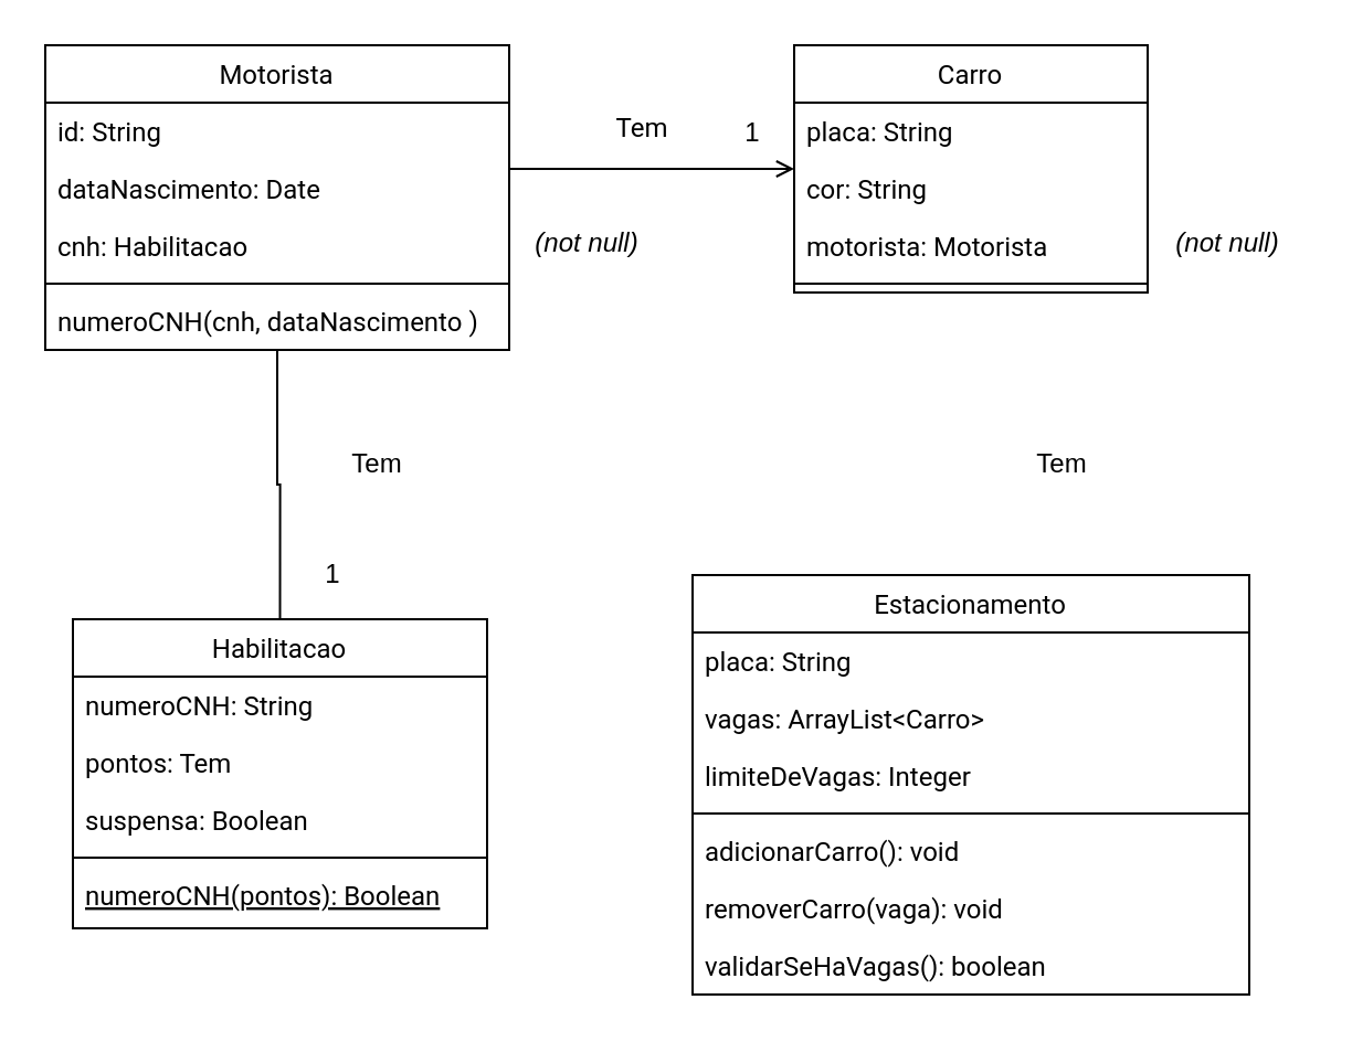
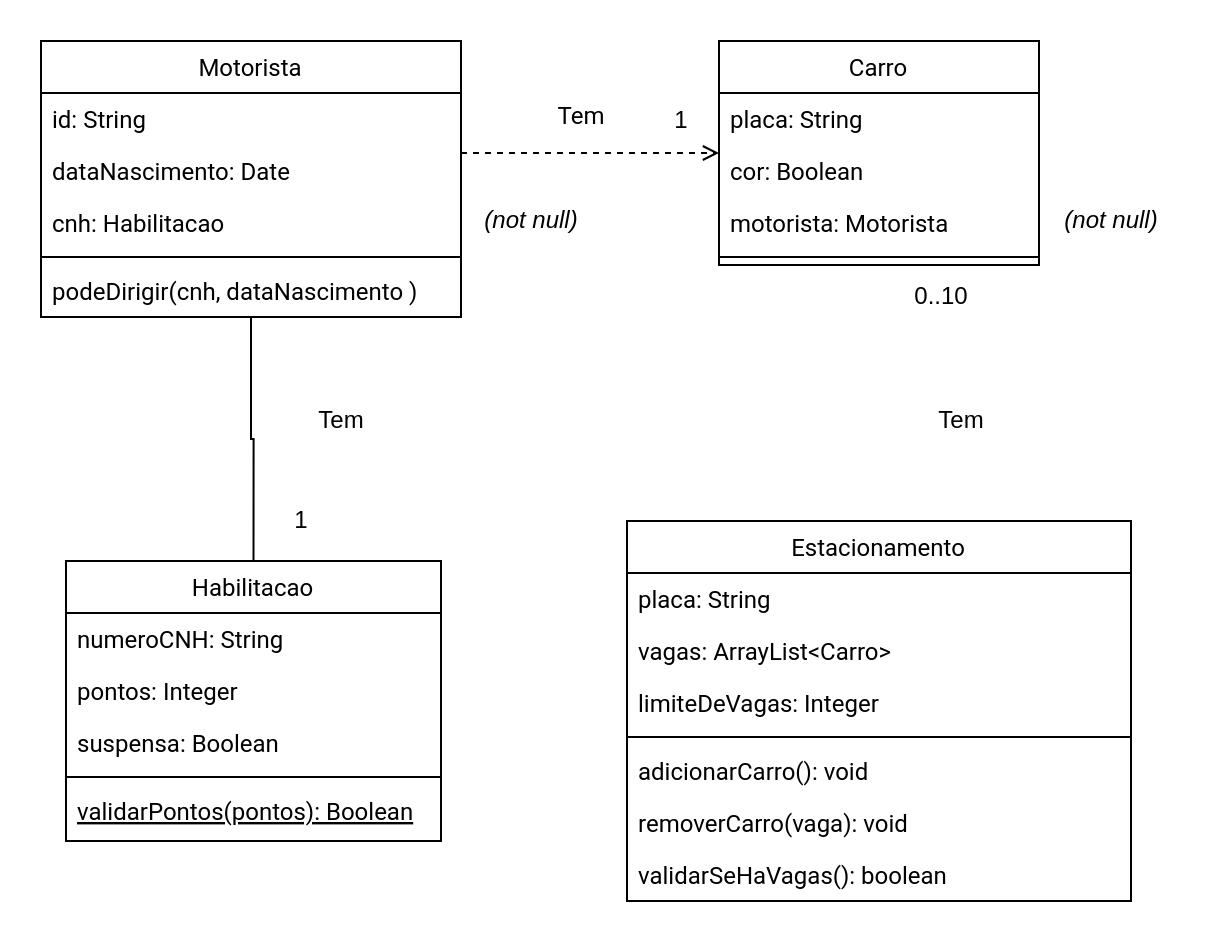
- <mxCell id="9" value="" style="endArrow=open;shadow=0;strokeWidth=1;strokeColor=#000000;rounded=0;endFill=1;edgeStyle=elbowEdgeStyle;elbow=vertical;fontFamily=Roboto;FType=g;" parent="1" source="3" target="12" edge="1"><mxGeometry x="0.5" y="41" relative="1" as="geometry"><mxPoint x="230" y="92" as="sourcePoint" /><mxPoint x="390" y="92" as="targetPoint" /><mxPoint x="-40" y="32" as="offset" /></mxGeometry></mxCell>
+ <mxCell id="9" value="" style="endArrow=open;shadow=0;strokeWidth=1;strokeColor=#000000;rounded=0;endFill=1;edgeStyle=elbowEdgeStyle;elbow=vertical;fontFamily=Roboto;FType=g;dashed=1;" parent="1" source="3" target="12" edge="1"><mxGeometry x="0.5" y="41" relative="1" as="geometry"><mxPoint x="230" y="92" as="sourcePoint" /><mxPoint x="390" y="92" as="targetPoint" /><mxPoint x="-40" y="32" as="offset" /></mxGeometry></mxCell>
- <mxCell id="14" value="cor: String" style="text;align=left;verticalAlign=top;spacingLeft=4;spacingRight=4;overflow=hidden;rotatable=0;points=[[0,0.5],[1,0.5]];portConstraint=eastwest;fontFamily=Roboto;FType=g;" parent="12" vertex="1"><mxGeometry y="52" width="160" height="26" as="geometry" /></mxCell>
+ <mxCell id="14" value="cor: Boolean" style="text;align=left;verticalAlign=top;spacingLeft=4;spacingRight=4;overflow=hidden;rotatable=0;points=[[0,0.5],[1,0.5]];portConstraint=eastwest;fontFamily=Roboto;FType=g;" parent="12" vertex="1"><mxGeometry y="52" width="160" height="26" as="geometry" /></mxCell>
- <mxCell id="8" value="numeroCNH(cnh, dataNascimento )" style="text;align=left;verticalAlign=top;spacingLeft=4;spacingRight=4;overflow=hidden;rotatable=0;points=[[0,0.5],[1,0.5]];portConstraint=eastwest;fontFamily=Roboto;FType=g;" parent="3" vertex="1"><mxGeometry y="112" width="210" height="26" as="geometry" /></mxCell>
+ <mxCell id="8" value="podeDirigir(cnh, dataNascimento )" style="text;align=left;verticalAlign=top;spacingLeft=4;spacingRight=4;overflow=hidden;rotatable=0;points=[[0,0.5],[1,0.5]];portConstraint=eastwest;fontFamily=Roboto;FType=g;" parent="3" vertex="1"><mxGeometry y="112" width="210" height="26" as="geometry" /></mxCell>
+ <mxCell id="26" value="0..10" style="text;html=1;align=center;verticalAlign=middle;resizable=0;points=[];autosize=1;" parent="1" vertex="1"><mxGeometry x="445" y="138" width="50" height="20" as="geometry" /></mxCell>
- <mxCell id="21" value="pontos: Tem" style="text;align=left;verticalAlign=top;spacingLeft=4;spacingRight=4;overflow=hidden;rotatable=0;points=[[0,0.5],[1,0.5]];portConstraint=eastwest;rounded=0;shadow=0;html=0;fontFamily=Roboto;FType=g;" parent="19" vertex="1"><mxGeometry y="52" width="187.5" height="26" as="geometry" /></mxCell>
+ <mxCell id="21" value="pontos: Integer" style="text;align=left;verticalAlign=top;spacingLeft=4;spacingRight=4;overflow=hidden;rotatable=0;points=[[0,0.5],[1,0.5]];portConstraint=eastwest;rounded=0;shadow=0;html=0;fontFamily=Roboto;FType=g;" parent="19" vertex="1"><mxGeometry y="52" width="187.5" height="26" as="geometry" /></mxCell>
- <mxCell id="24" value="numeroCNH(pontos): Boolean" style="text;align=left;verticalAlign=top;spacingLeft=4;spacingRight=4;overflow=hidden;rotatable=0;points=[[0,0.5],[1,0.5]];portConstraint=eastwest;fontStyle=4;fontFamily=Roboto;FType=g;" parent="19" vertex="1"><mxGeometry y="112" width="187.5" height="26" as="geometry" /></mxCell>
+ <mxCell id="24" value="validarPontos(pontos): Boolean" style="text;align=left;verticalAlign=top;spacingLeft=4;spacingRight=4;overflow=hidden;rotatable=0;points=[[0,0.5],[1,0.5]];portConstraint=eastwest;fontStyle=4;fontFamily=Roboto;FType=g;" parent="19" vertex="1"><mxGeometry y="112" width="187.5" height="26" as="geometry" /></mxCell>
